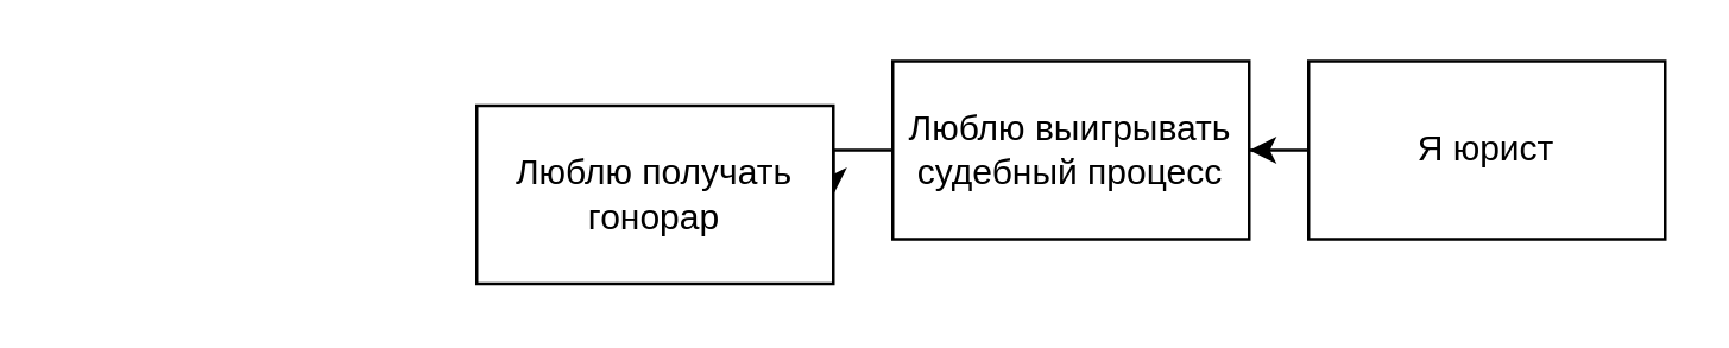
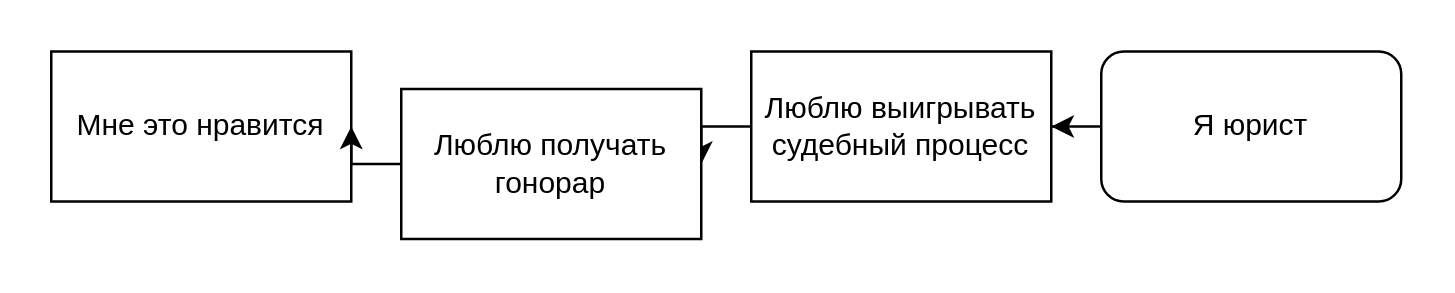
+ <mxCell id="2" value="Мне это нравится" style="whiteSpace=wrap;html=1;" vertex="1" parent="1"><mxGeometry x="20" y="20" width="120" height="60" as="geometry" /></mxCell>
- <mxCell id="4" value="Я юрист" style="whiteSpace=wrap;html=1;" vertex="1" parent="1"><mxGeometry x="440" y="20" width="120" height="60" as="geometry" /></mxCell>
+ <mxCell id="4" value="Я юрист" style="whiteSpace=wrap;html=1;rounded=1;" vertex="1" parent="1"><mxGeometry x="440" y="20" width="120" height="60" as="geometry" /></mxCell>
+ <mxCell id="7" style="edgeStyle=orthogonalEdgeStyle;rounded=0;orthogonalLoop=1;jettySize=auto;html=1;" edge="1" parent="1" source="8" target="2"><mxGeometry relative="1" as="geometry" /></mxCell>
